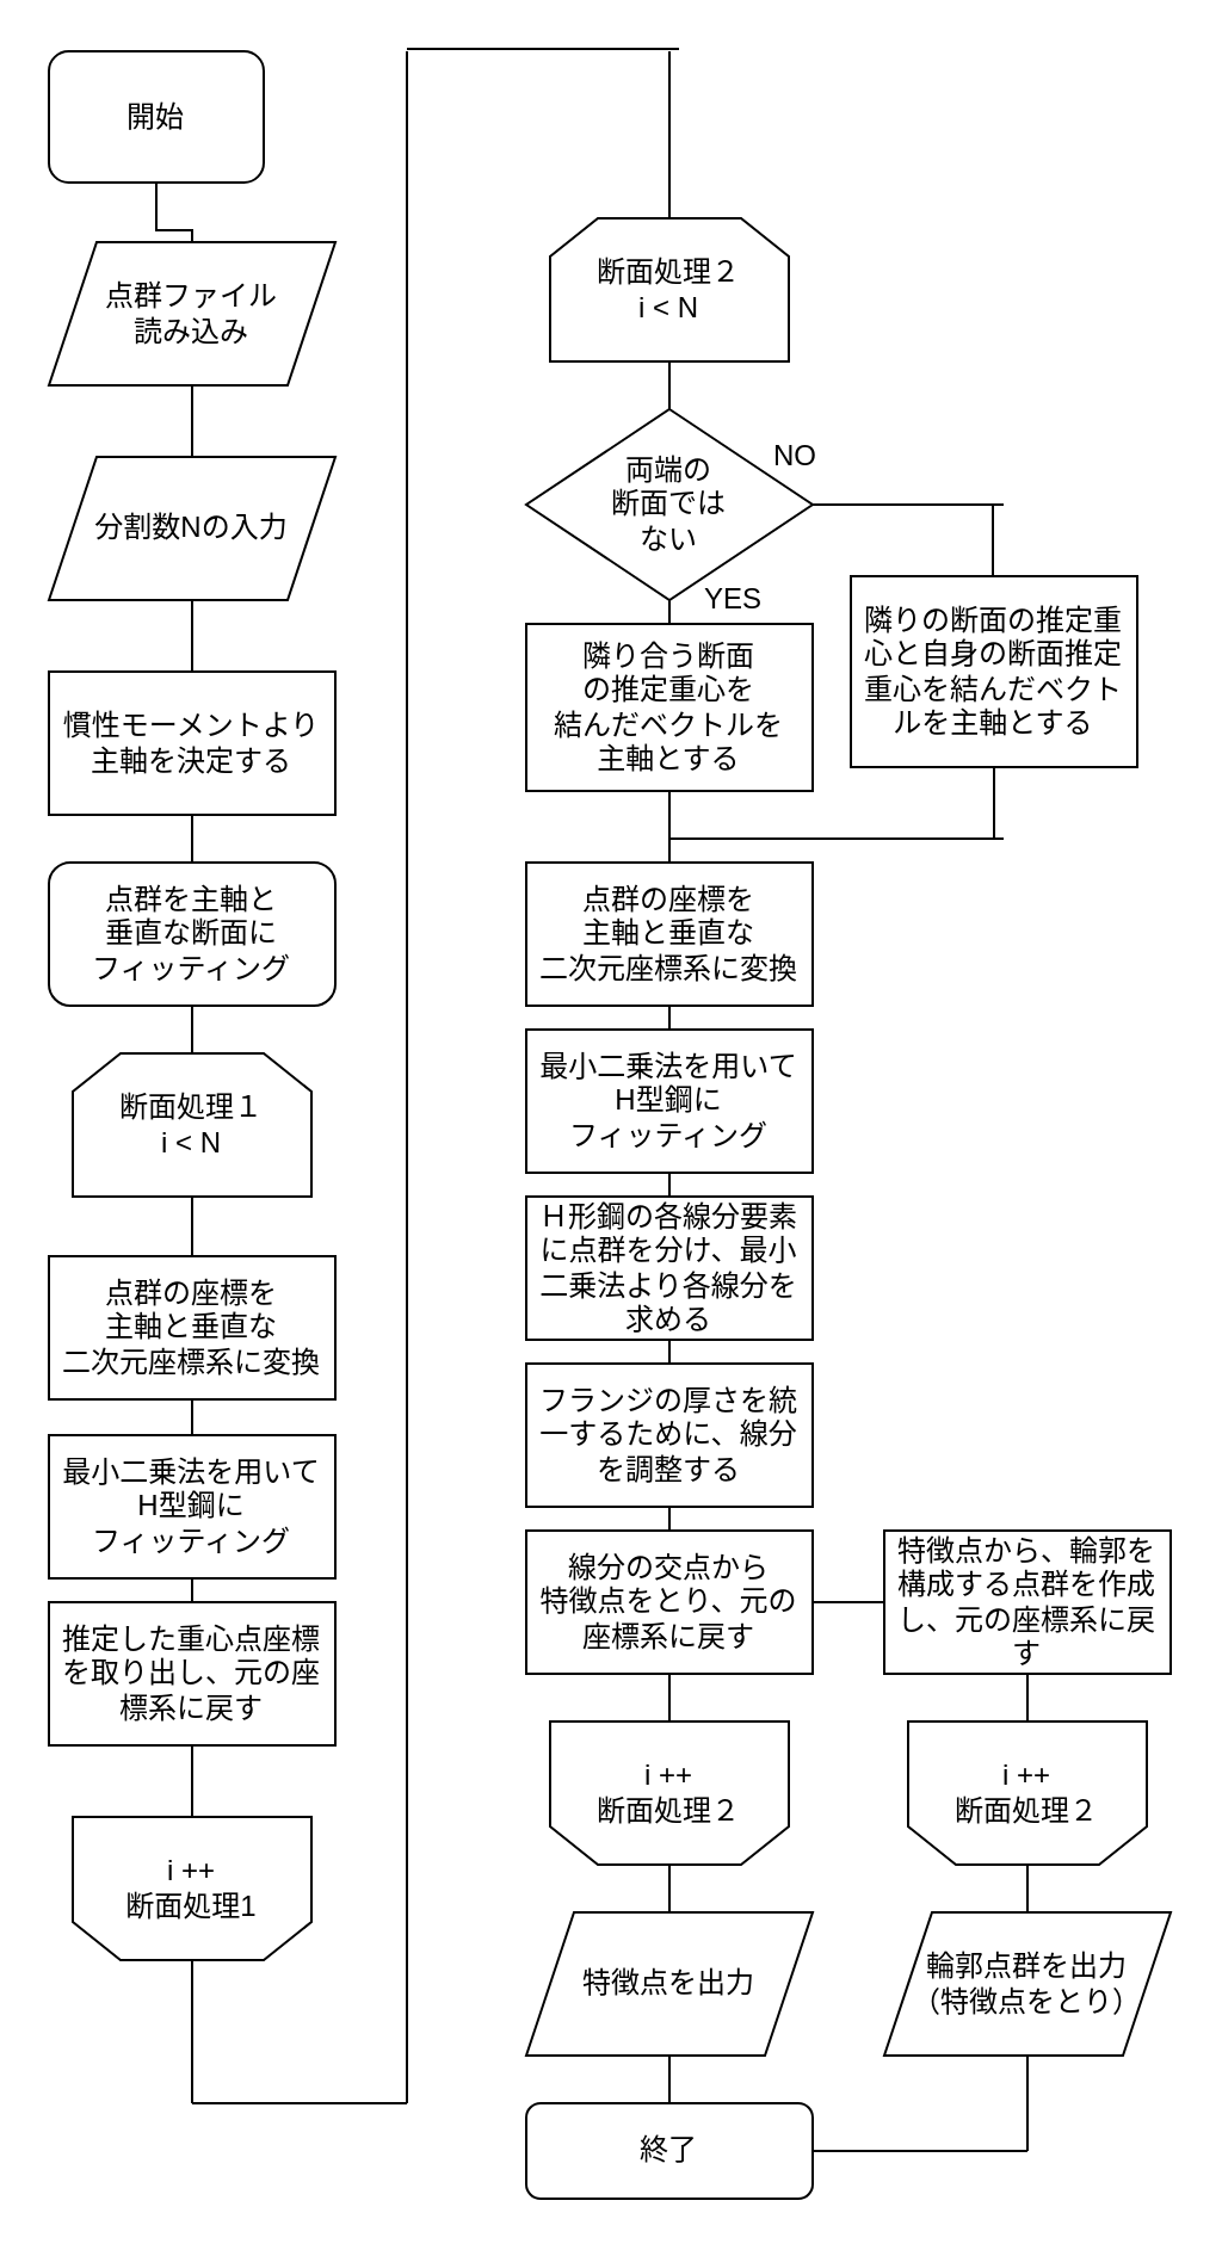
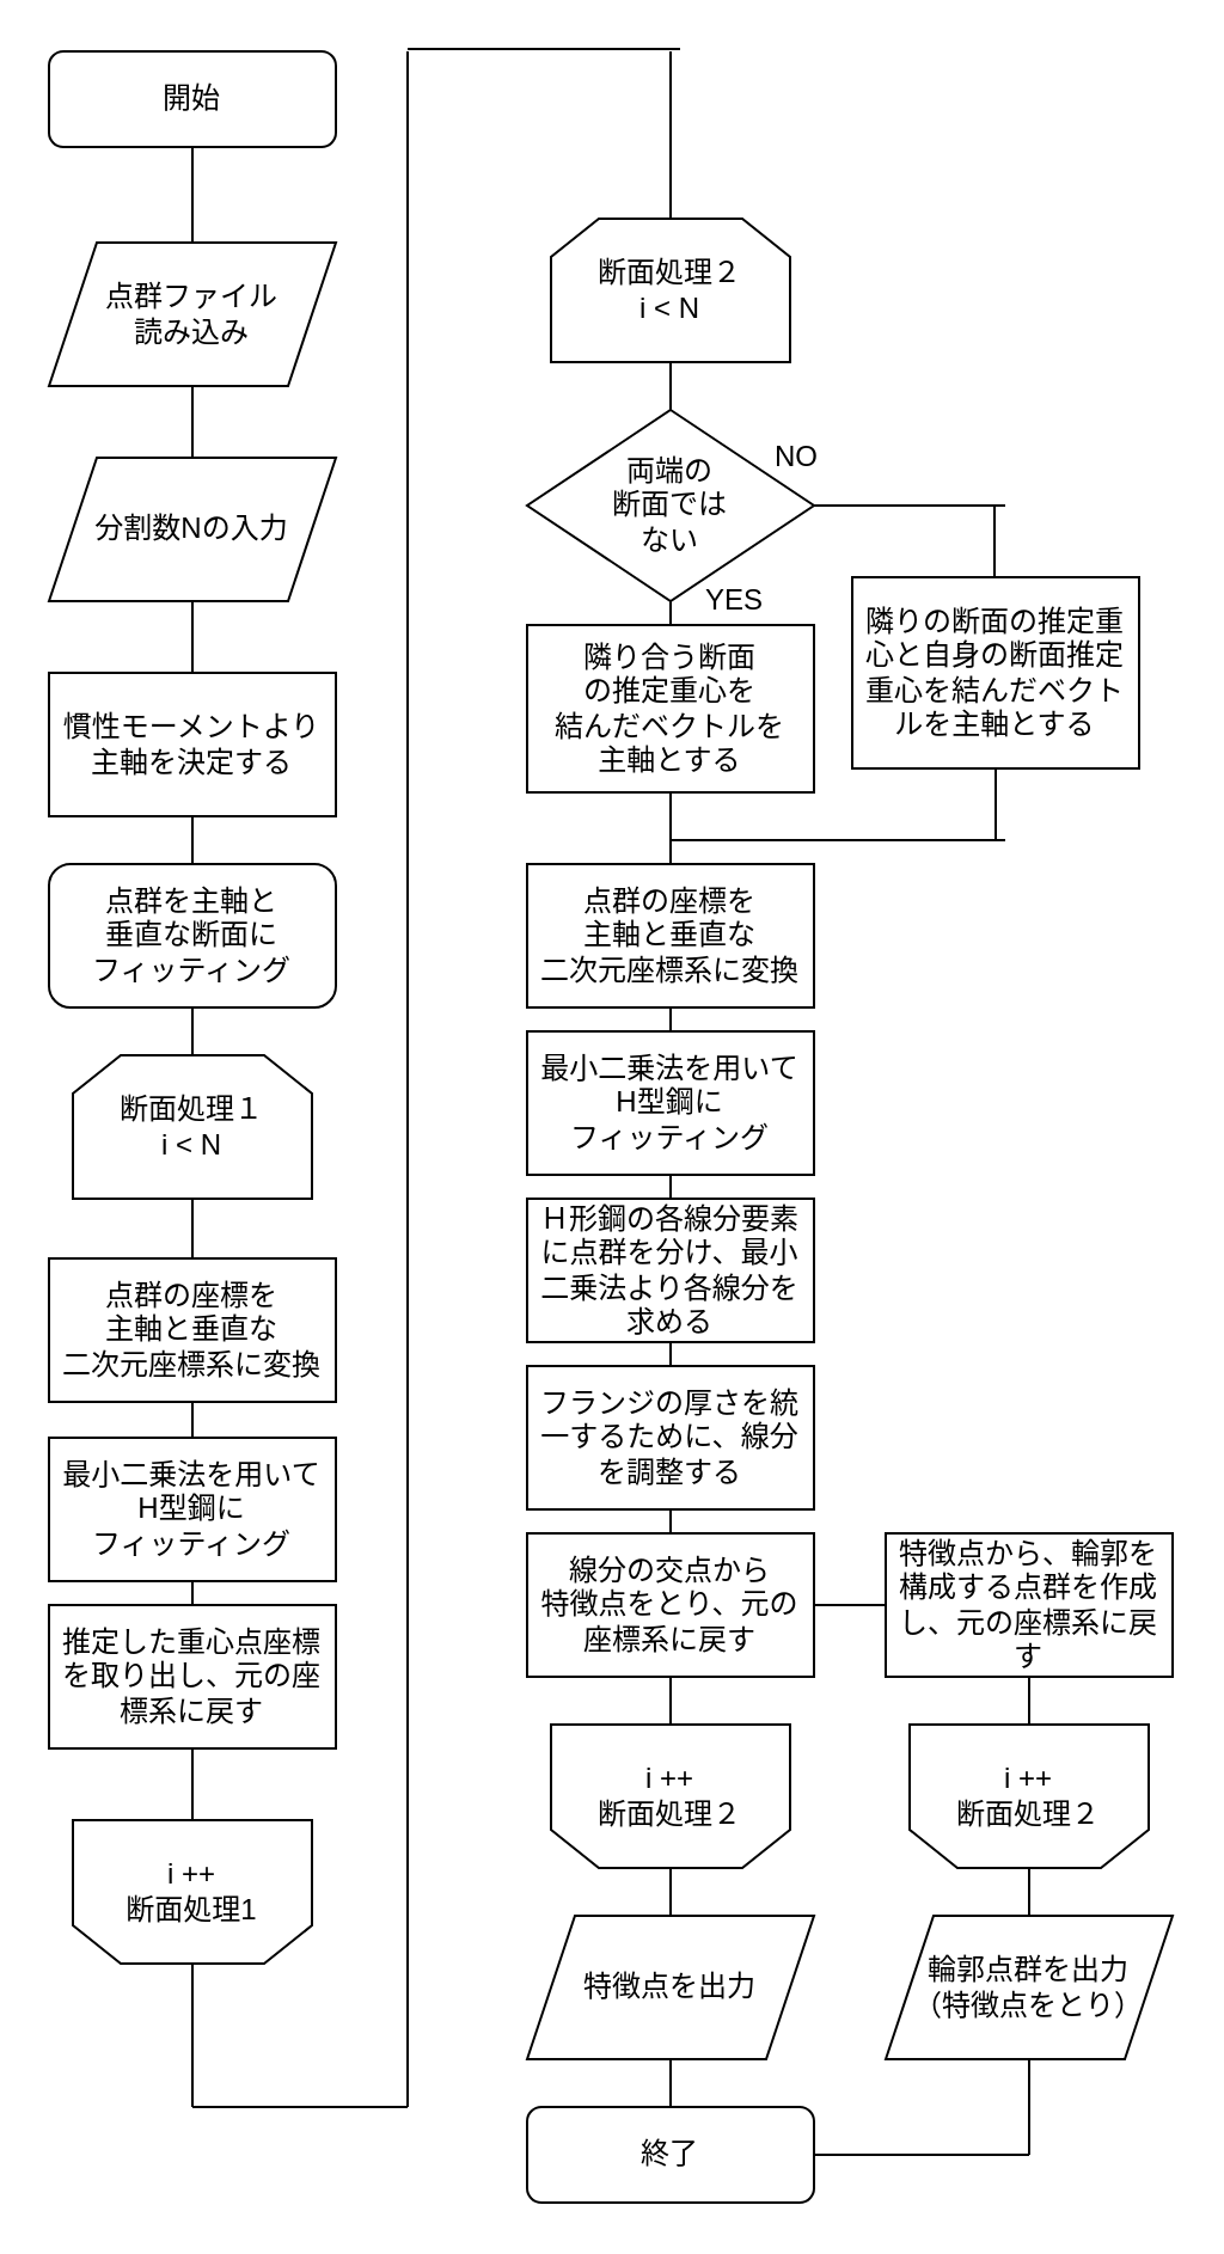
- <mxCell id="2" value="開始" style="rounded=1;whiteSpace=wrap;html=1;fontSize=12;glass=0;strokeWidth=1;shadow=0;" parent="1" vertex="1"><mxGeometry x="20" y="21" width="90" height="55" as="geometry" /></mxCell>
+ <mxCell id="2" value="開始" style="rounded=1;whiteSpace=wrap;html=1;fontSize=12;glass=0;strokeWidth=1;shadow=0;" parent="1" vertex="1"><mxGeometry x="20" y="21" width="120" height="40" as="geometry" /></mxCell>
